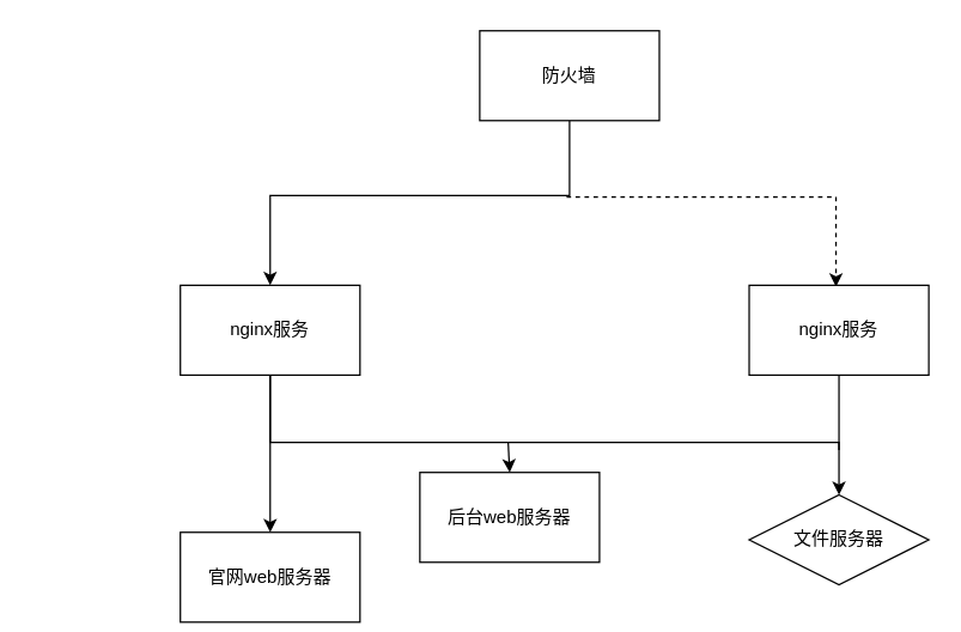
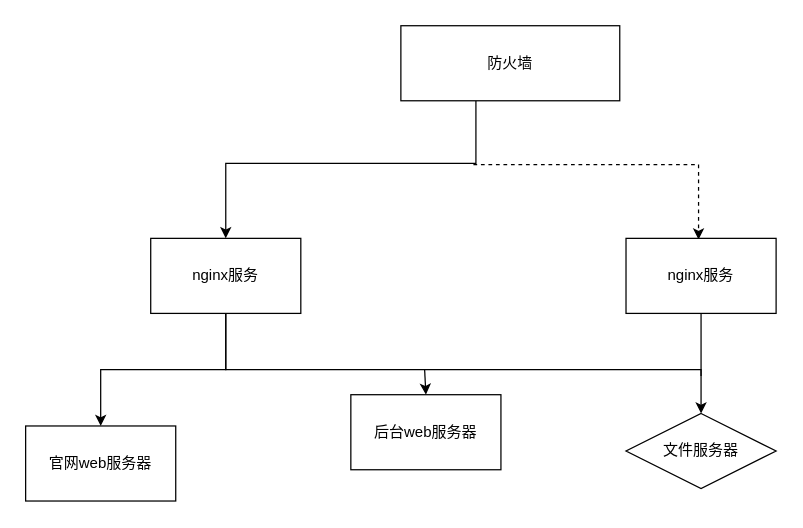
- <mxCell id="4" value="防火墙" style="rounded=0;whiteSpace=wrap;html=1;" vertex="1" parent="1"><mxGeometry x="320" y="20" width="120" height="60" as="geometry" /></mxCell>
+ <mxCell id="4" value="防火墙" style="rounded=0;whiteSpace=wrap;html=1;" vertex="1" parent="1"><mxGeometry x="320" y="20" width="175" height="60" as="geometry" /></mxCell>
- <mxCell id="9" value="官网web服务器" style="whiteSpace=wrap;html=1;rounded=0;" vertex="1" parent="1"><mxGeometry x="120" y="355" width="120" height="60" as="geometry" /></mxCell>
+ <mxCell id="9" value="官网web服务器" style="whiteSpace=wrap;html=1;rounded=0;" vertex="1" parent="1"><mxGeometry x="20" y="340" width="120" height="60" as="geometry" /></mxCell>
